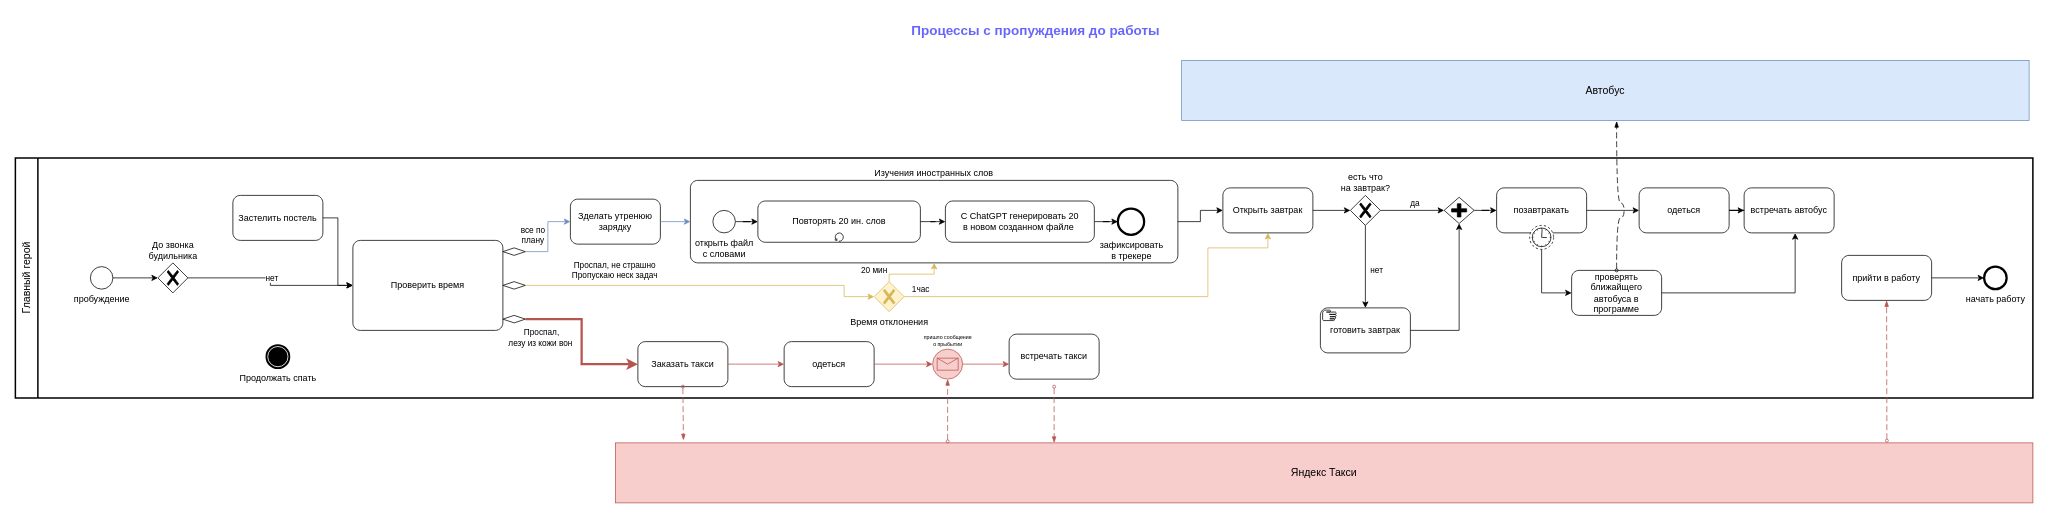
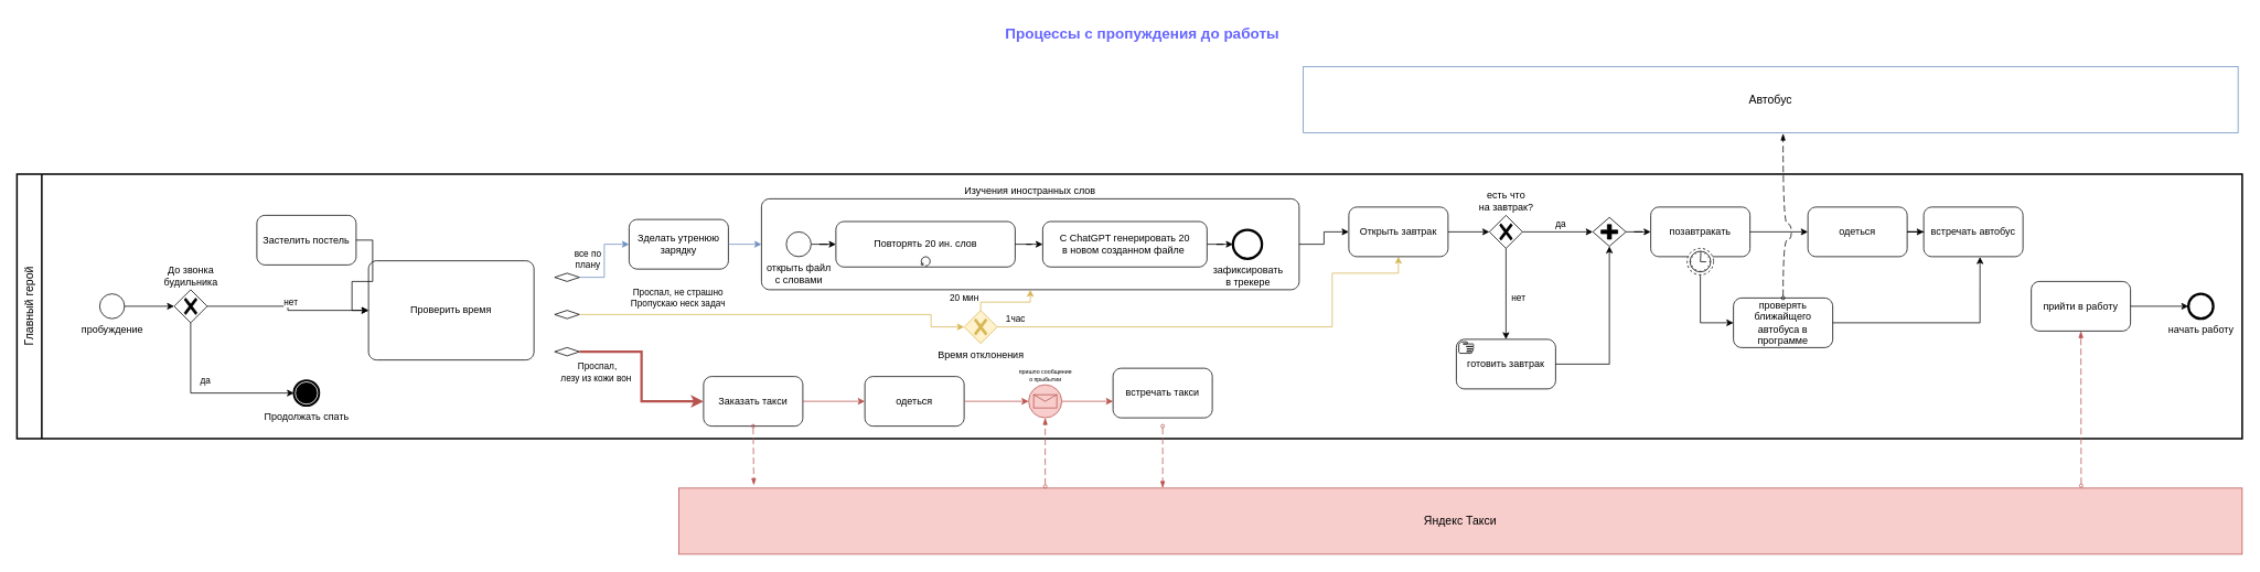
- <mxCell id="4" value="&lt;font style=&quot;font-size: 14px;&quot;&gt;Автобус&lt;/font&gt;" style="rounded=0;whiteSpace=wrap;html=1;fillColor=#dae8fc;strokeColor=#6c8ebf;" vertex="1" parent="1"><mxGeometry x="1575" y="80" width="1130" height="80" as="geometry" /></mxCell>
+ <mxCell id="4" value="&lt;font style=&quot;font-size: 14px;&quot;&gt;Автобус&lt;/font&gt;" style="rounded=0;whiteSpace=wrap;html=1;fillColor=#ffffff;strokeColor=#6c8ebf;" vertex="1" parent="1"><mxGeometry x="1575" y="80" width="1130" height="80" as="geometry" /></mxCell>
- <mxCell id="11" value="Проверить время" style="points=[[0.25,0,0],[0.5,0,0],[0.75,0,0],[1,0.25,0],[1,0.5,0],[1,0.75,0],[0.75,1,0],[0.5,1,0],[0.25,1,0],[0,0.75,0],[0,0.5,0],[0,0.25,0]];shape=mxgraph.bpmn.task;whiteSpace=wrap;rectStyle=rounded;size=10;html=1;container=1;expand=0;collapsible=0;taskMarker=abstract;" vertex="1" parent="5"><mxGeometry x="450" y="110" width="200" height="120" as="geometry" /></mxCell>
+ <mxCell id="11" value="Проверить время" style="points=[[0.25,0,0],[0.5,0,0],[0.75,0,0],[1,0.25,0],[1,0.5,0],[1,0.75,0],[0.75,1,0],[0.5,1,0],[0.25,1,0],[0,0.75,0],[0,0.5,0],[0,0.25,0]];shape=mxgraph.bpmn.task;whiteSpace=wrap;rectStyle=rounded;size=10;html=1;container=1;expand=0;collapsible=0;taskMarker=abstract;" vertex="1" parent="5"><mxGeometry x="425" y="105" width="200" height="120" as="geometry" /></mxCell>
+ <mxCell id="7" value="да" style="edgeStyle=orthogonalEdgeStyle;rounded=0;orthogonalLoop=1;jettySize=auto;html=1;entryX=0;entryY=0.5;entryDx=0;entryDy=0;entryPerimeter=0;labelPosition=right;verticalLabelPosition=middle;align=left;verticalAlign=middle;" edge="1" parent="5" source="8" target="6"><mxGeometry x="-0.333" y="10" relative="1" as="geometry"><Array as="points"><mxPoint x="210" y="265" /></Array><mxPoint as="offset" /></mxGeometry></mxCell>
